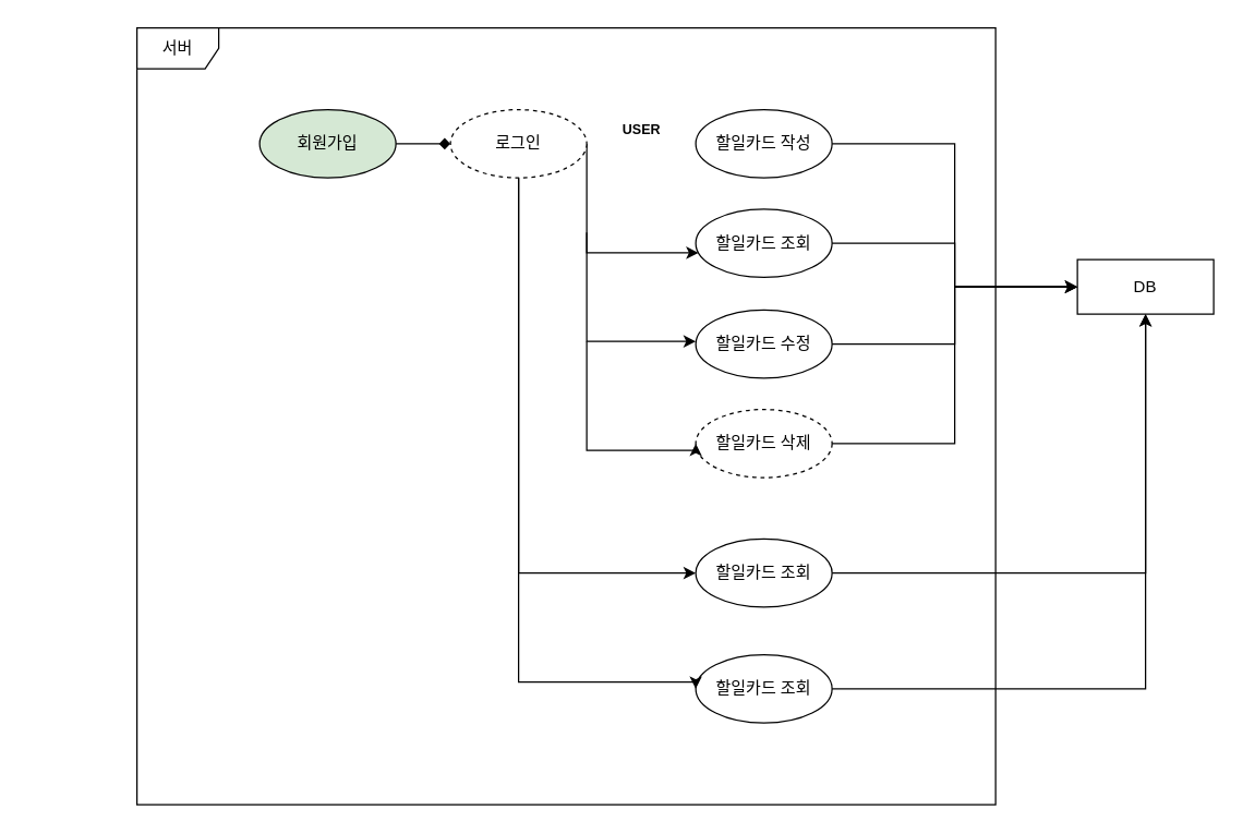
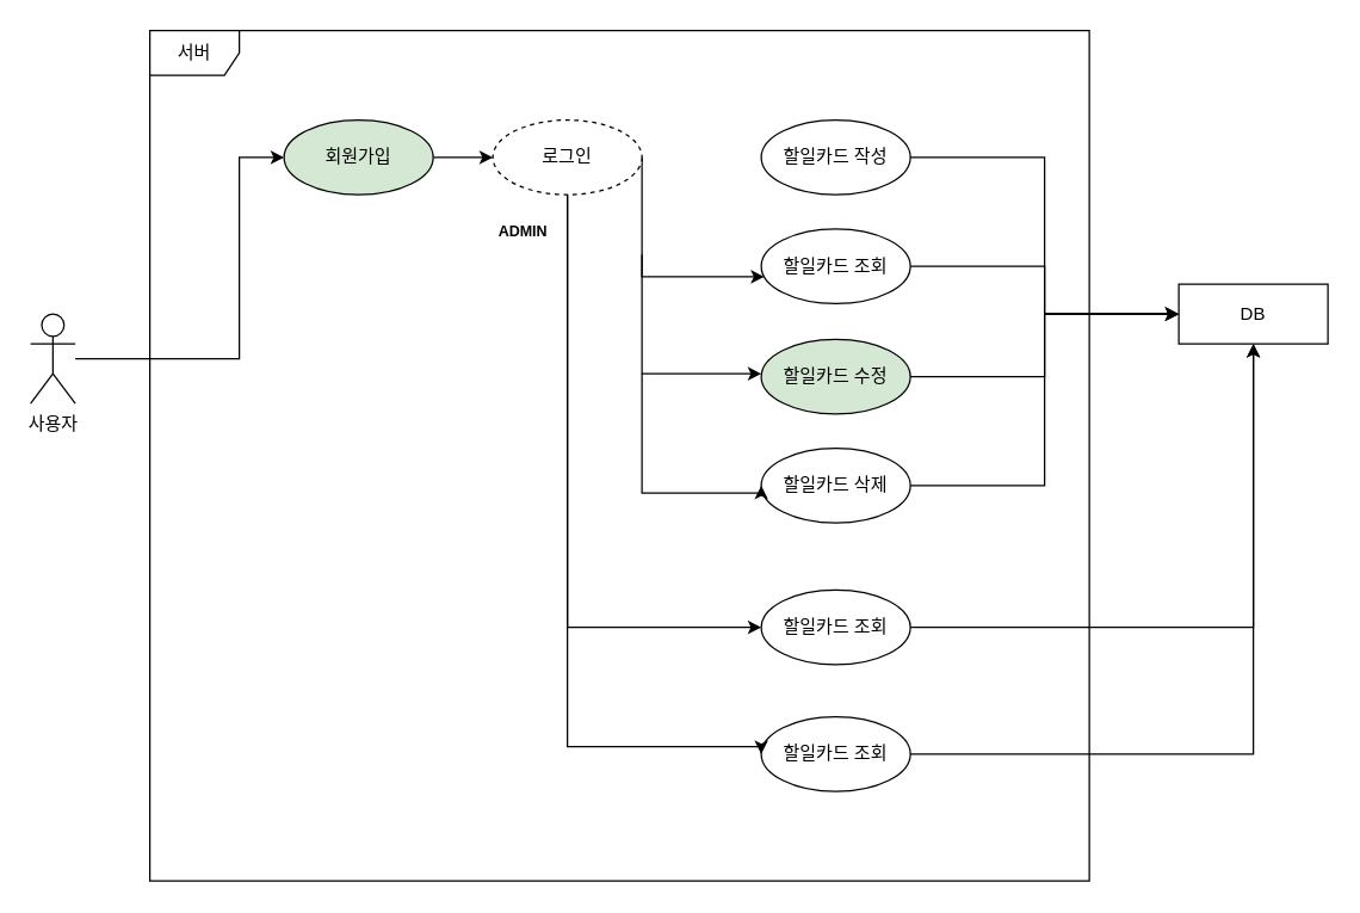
- <mxCell id="26" value="&lt;font style=&quot;font-size: 10px;&quot;&gt;USER&lt;/font&gt;" style="text;strokeColor=none;fillColor=none;html=1;fontSize=24;fontStyle=1;verticalAlign=middle;align=center;" vertex="1" parent="1"><mxGeometry x="440" y="80" width="60" height="20" as="geometry" /></mxCell>
- <mxCell id="5" value="" style="edgeStyle=orthogonalEdgeStyle;rounded=0;orthogonalLoop=1;jettySize=auto;html=1;endArrow=diamond;" edge="1" parent="1" source="6" target="9"><mxGeometry relative="1" as="geometry" /></mxCell>
+ <mxCell id="5" value="" style="edgeStyle=orthogonalEdgeStyle;rounded=0;orthogonalLoop=1;jettySize=auto;html=1;" edge="1" parent="1" source="6" target="9"><mxGeometry relative="1" as="geometry" /></mxCell>
+ <mxCell id="27" value="&lt;font style=&quot;font-size: 10px;&quot;&gt;ADMIN&lt;/font&gt;" style="text;strokeColor=none;fillColor=none;html=1;fontSize=24;fontStyle=1;verticalAlign=middle;align=center;" vertex="1" parent="1"><mxGeometry x="320" y="140" width="60" height="20" as="geometry" /></mxCell>
+ <mxCell id="2" value="" style="edgeStyle=orthogonalEdgeStyle;rounded=0;orthogonalLoop=1;jettySize=auto;html=1;entryX=0;entryY=0.5;entryDx=0;entryDy=0;" edge="1" parent="1" source="3" target="6"><mxGeometry relative="1" as="geometry"><Array as="points"><mxPoint x="160" y="240" /><mxPoint x="160" y="105" /></Array></mxGeometry></mxCell>
+ <mxCell id="3" value="사용자" style="shape=umlActor;verticalLabelPosition=bottom;verticalAlign=top;html=1;outlineConnect=0;" vertex="1" parent="1"><mxGeometry y="210" width="30" height="60" as="geometry" x="20" /></mxCell>
- <mxCell id="13" value="할일카드 수정" style="ellipse;whiteSpace=wrap;html=1;" vertex="1" parent="1"><mxGeometry x="510" y="227" width="100" height="50" as="geometry" /></mxCell>
+ <mxCell id="13" value="할일카드 수정" style="ellipse;whiteSpace=wrap;html=1;fillColor=#d5e8d4;" vertex="1" parent="1"><mxGeometry x="510" y="227" width="100" height="50" as="geometry" /></mxCell>
- <mxCell id="14" value="할일카드 삭제" style="ellipse;whiteSpace=wrap;html=1;dashed=1;" vertex="1" parent="1"><mxGeometry x="510" y="300" width="100" height="50" as="geometry" /></mxCell>
+ <mxCell id="14" value="할일카드 삭제" style="ellipse;whiteSpace=wrap;html=1;" vertex="1" parent="1"><mxGeometry x="510" y="300" width="100" height="50" as="geometry" /></mxCell>
